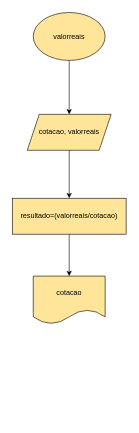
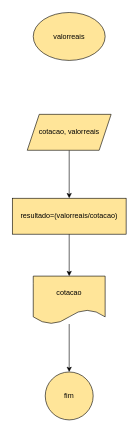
- <mxCell id="2" value="" style="edgeStyle=orthogonalEdgeStyle;rounded=0;orthogonalLoop=1;jettySize=auto;html=1;" edge="1" parent="1" source="3" target="5"><mxGeometry relative="1" as="geometry" /></mxCell>
+ <mxCell id="8" value="" style="edgeStyle=orthogonalEdgeStyle;rounded=0;orthogonalLoop=1;jettySize=auto;html=1;" edge="1" parent="1" source="9" target="10"><mxGeometry relative="1" as="geometry" /></mxCell>
+ <mxCell id="10" value="fim" style="ellipse;whiteSpace=wrap;html=1;fillColor=#FFE599;" vertex="1" parent="1"><mxGeometry x="75" y="620" width="80" height="80" as="geometry" /></mxCell>
